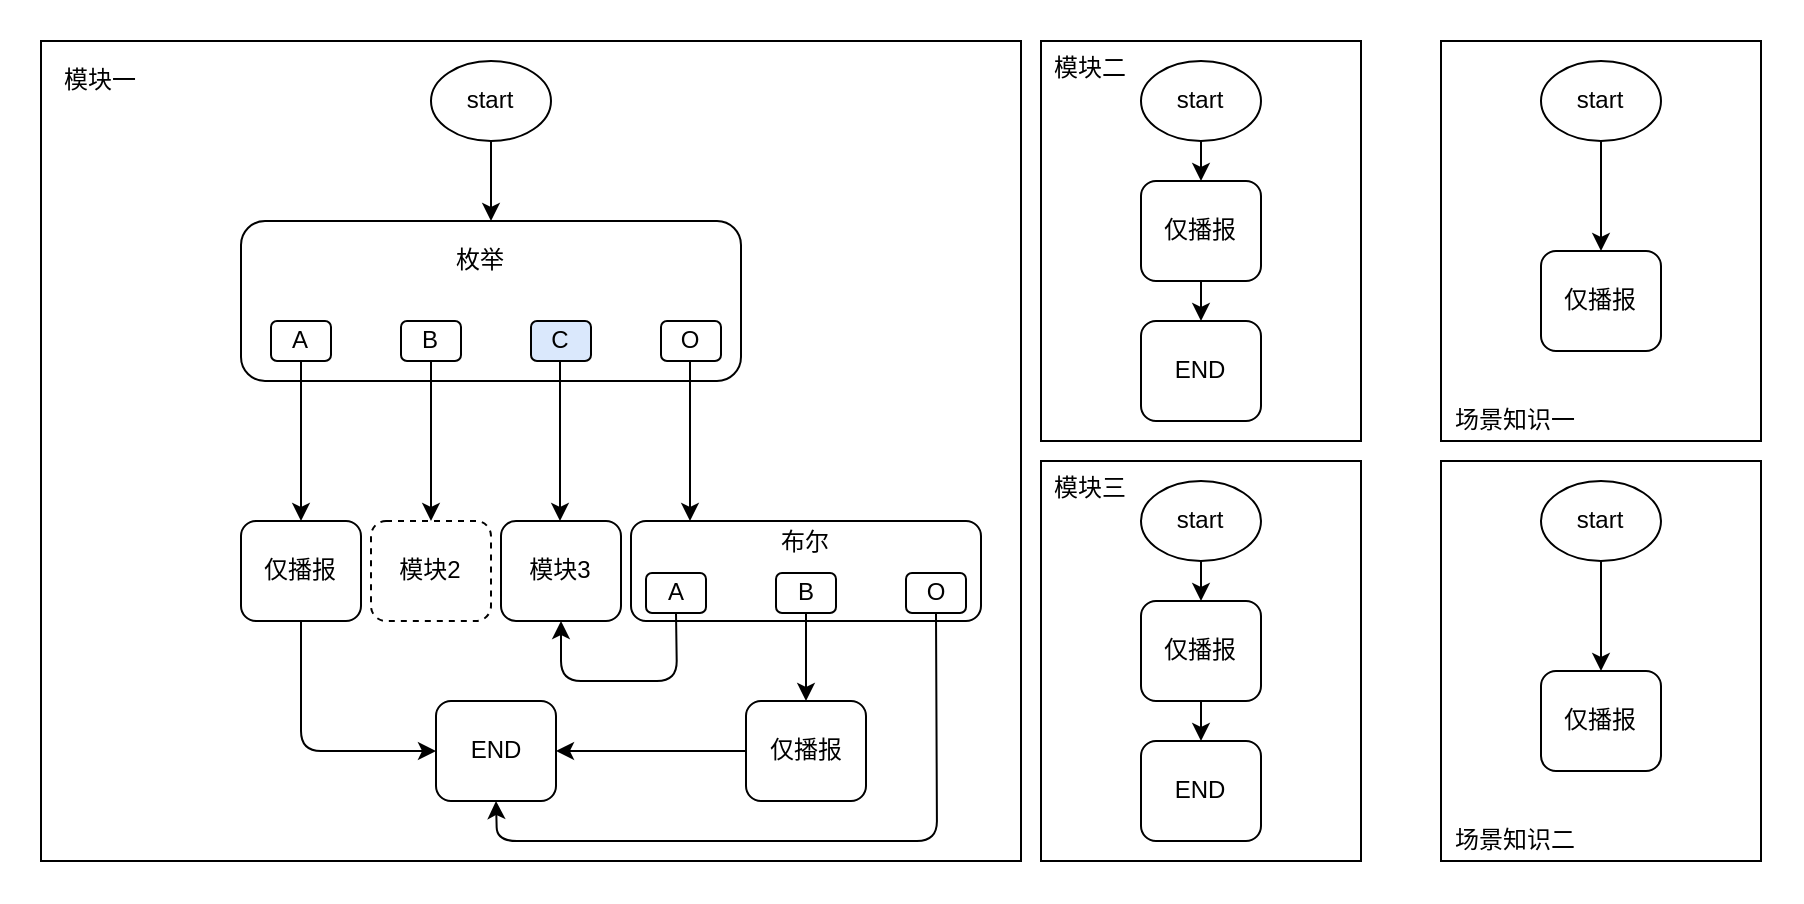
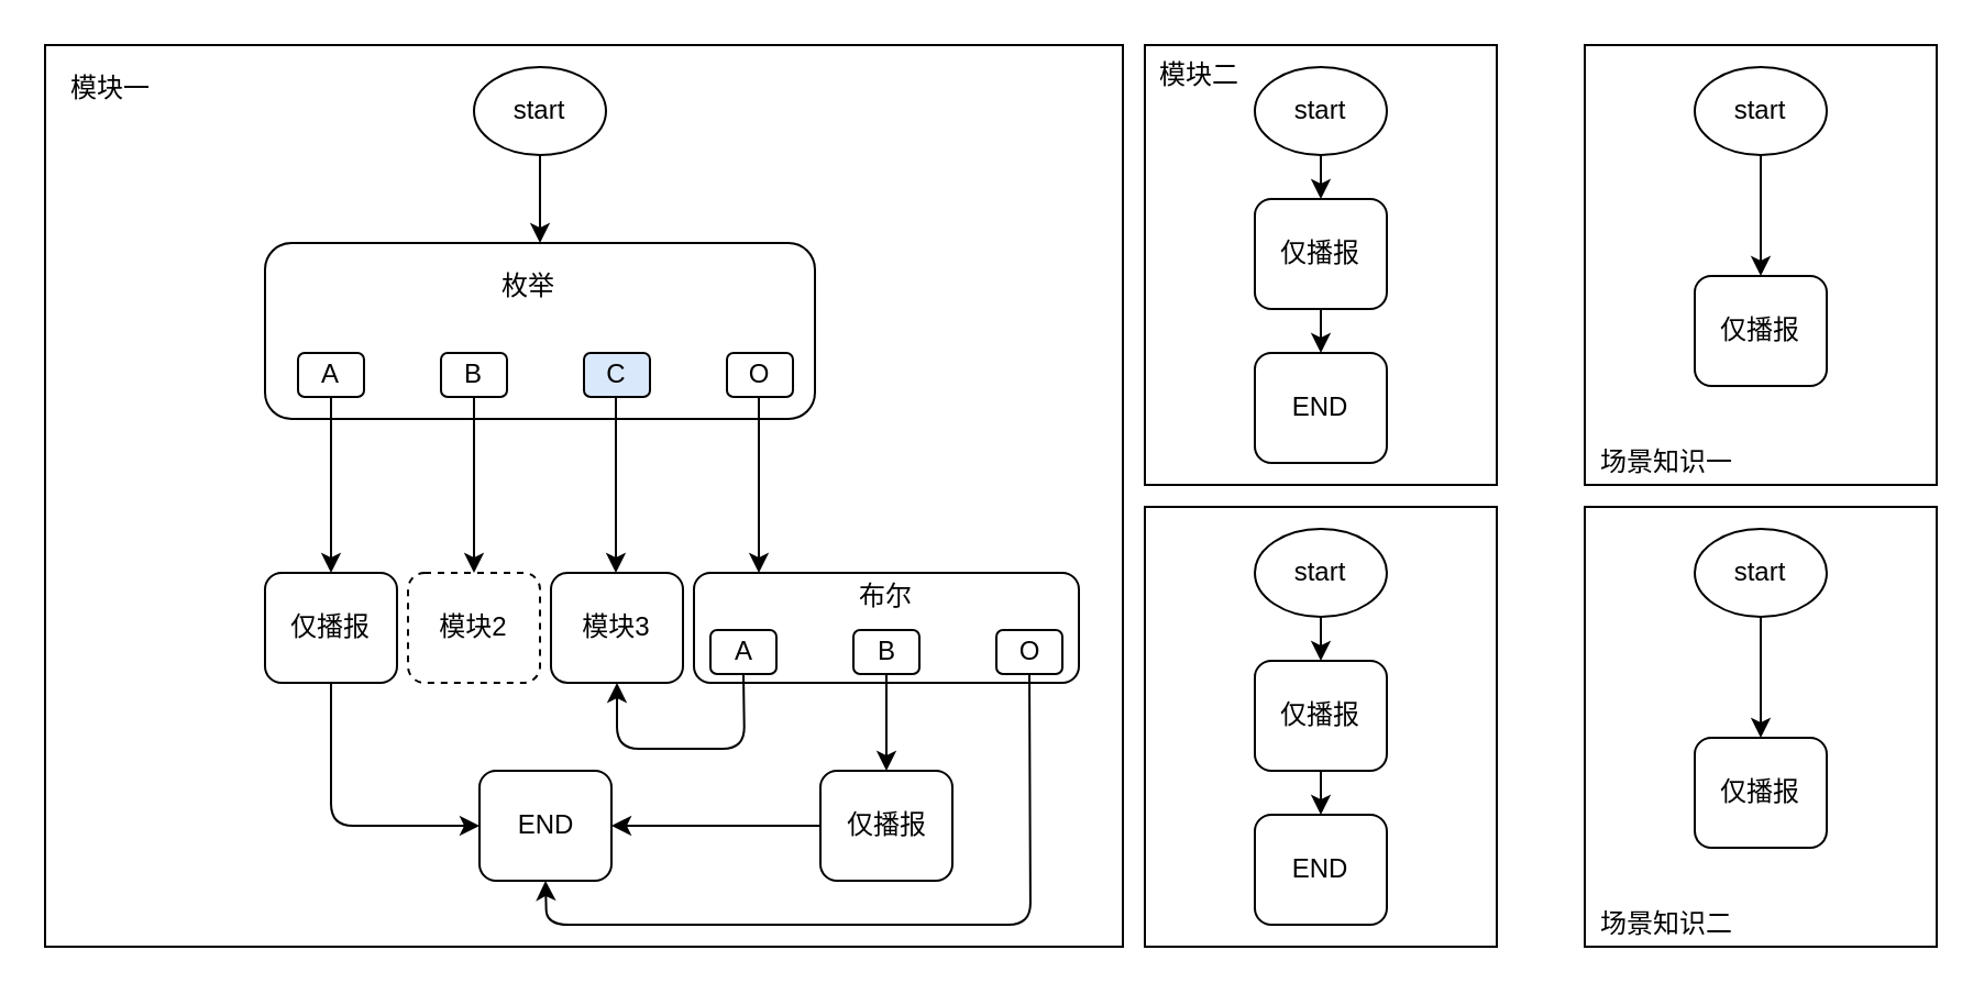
- <mxCell id="38" value="模块三" style="text;html=1;strokeColor=none;fillColor=none;align=center;verticalAlign=middle;whiteSpace=wrap;rounded=0;" vertex="1" parent="1"><mxGeometry x="525" y="234" width="40" height="20" as="geometry" /></mxCell>
